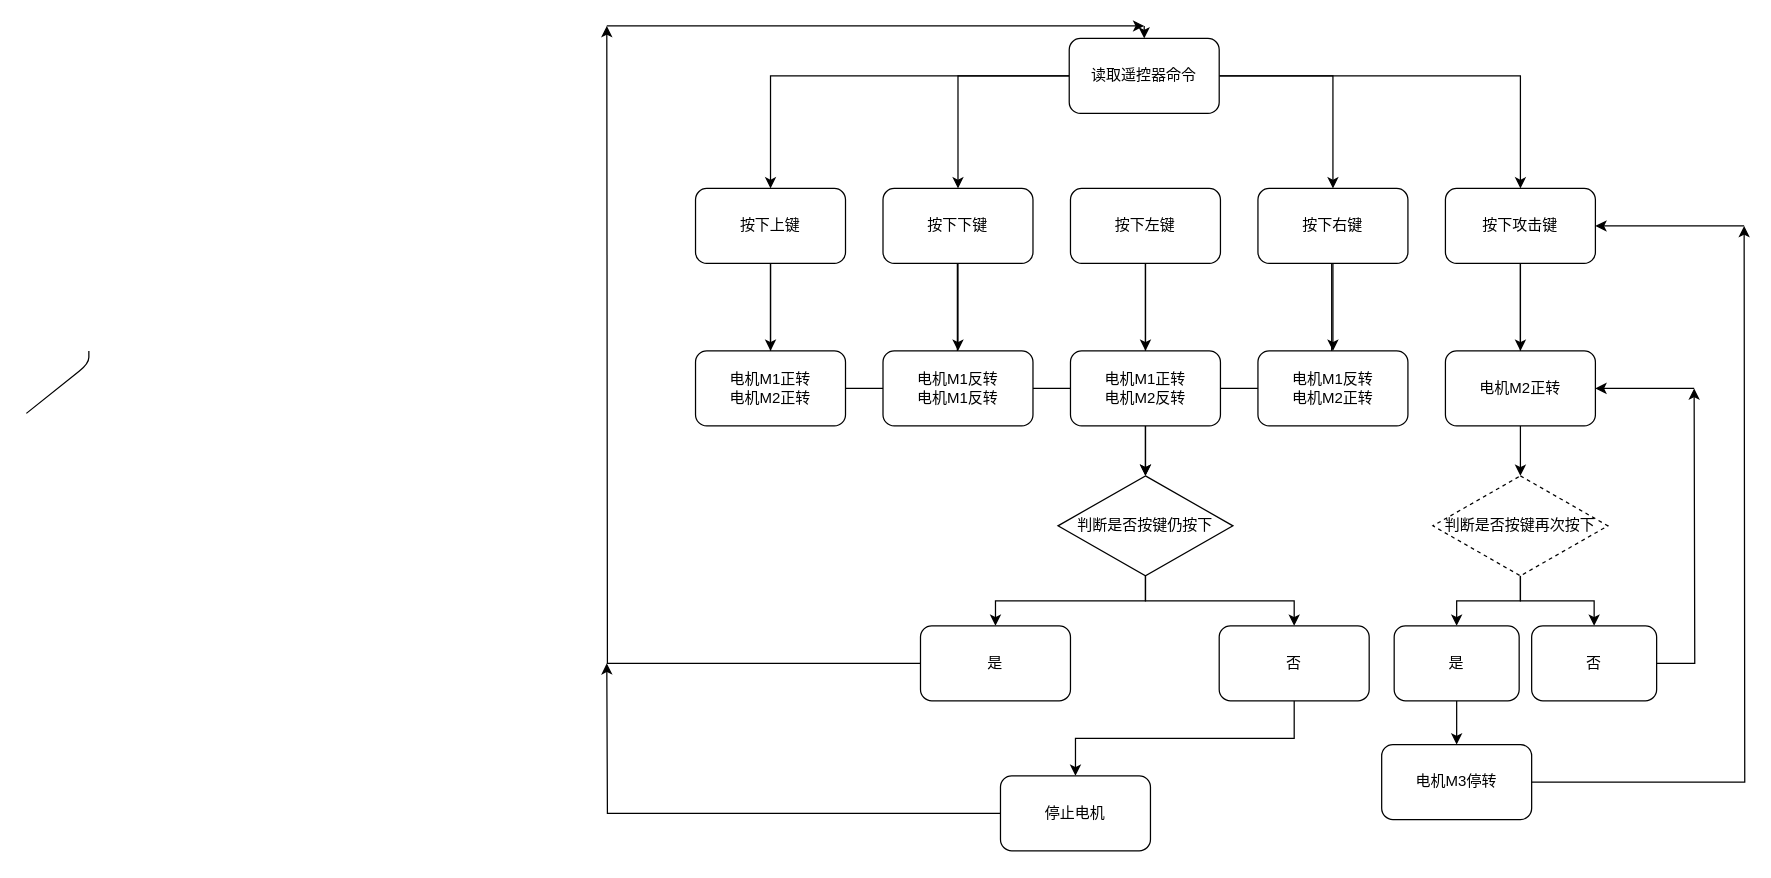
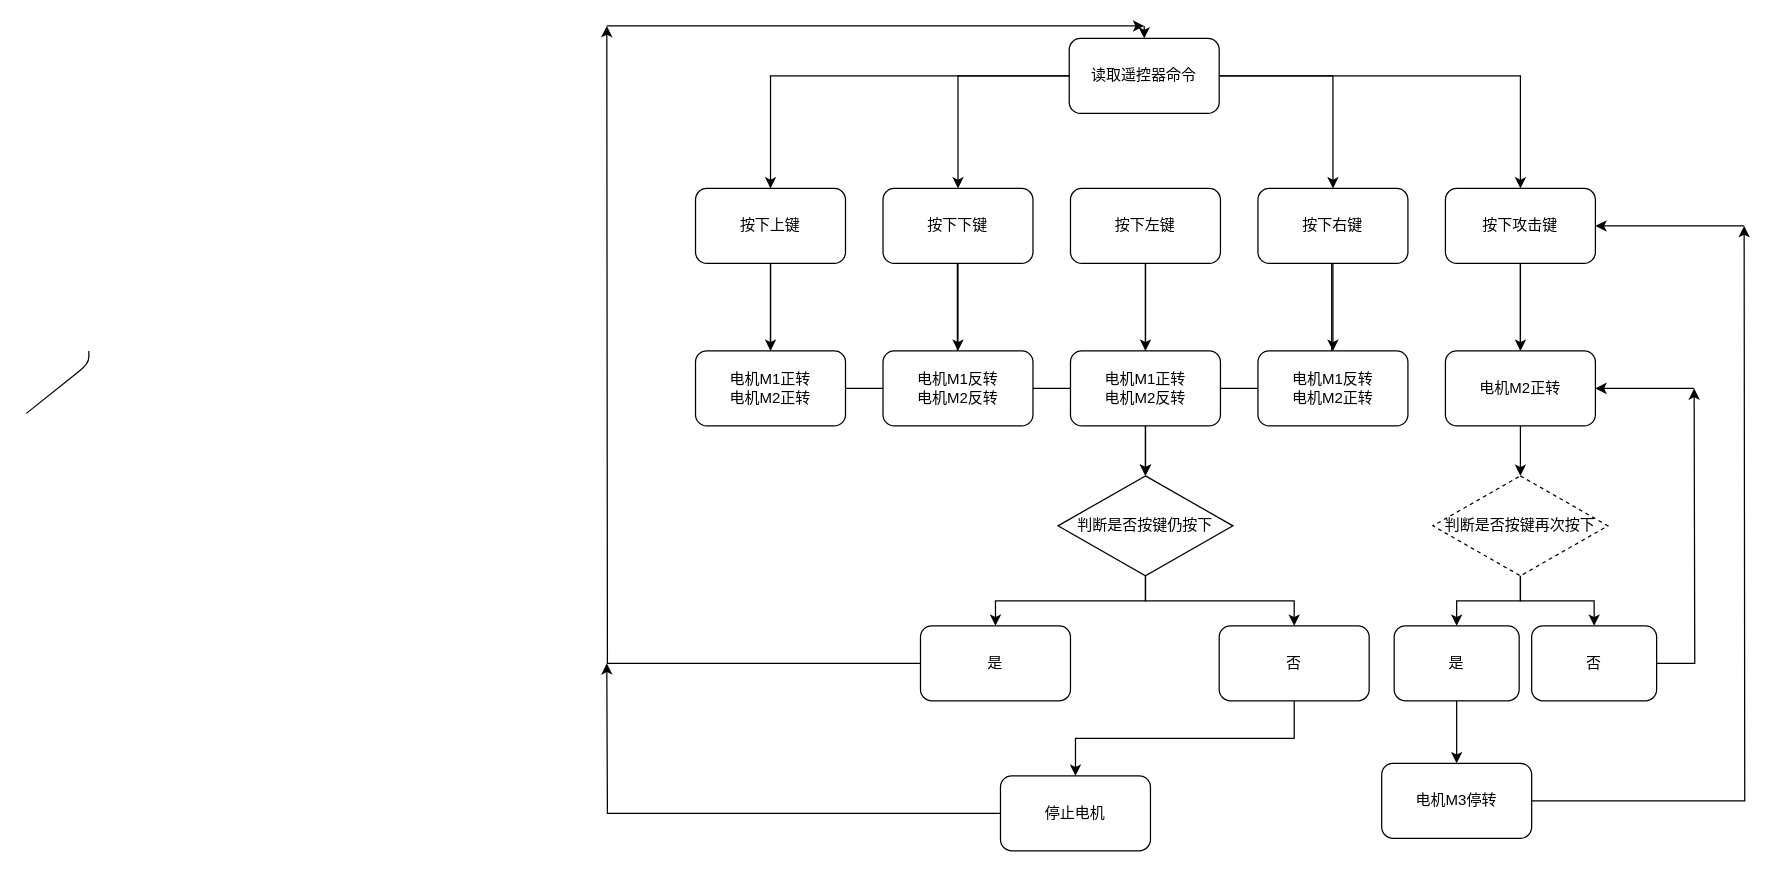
- <mxCell id="25" value="电机M1反转&lt;br&gt;电机M1反转" style="rounded=1;whiteSpace=wrap;html=1;" vertex="1" parent="1"><mxGeometry x="706" y="280" width="120" height="60" as="geometry" /></mxCell>
+ <mxCell id="25" value="电机M1反转&lt;br&gt;电机M2反转" style="rounded=1;whiteSpace=wrap;html=1;" vertex="1" parent="1"><mxGeometry x="706" y="280" width="120" height="60" as="geometry" /></mxCell>
- <mxCell id="50" value="电机M3停转" style="rounded=1;whiteSpace=wrap;html=1;" vertex="1" parent="1"><mxGeometry x="1105" y="595" width="120" height="60" as="geometry" /></mxCell>
+ <mxCell id="50" value="电机M3停转" style="rounded=1;whiteSpace=wrap;html=1;" vertex="1" parent="1"><mxGeometry x="1105" y="610" width="120" height="60" as="geometry" /></mxCell>
